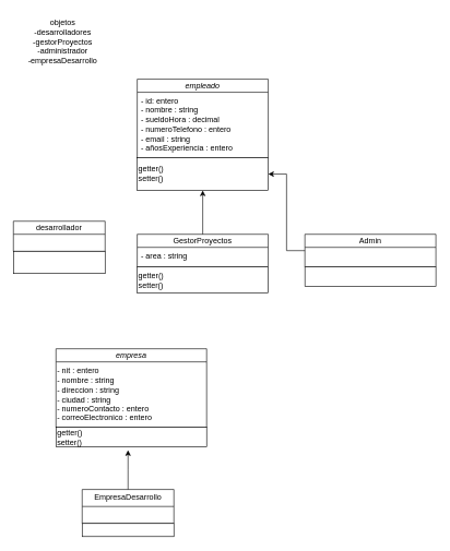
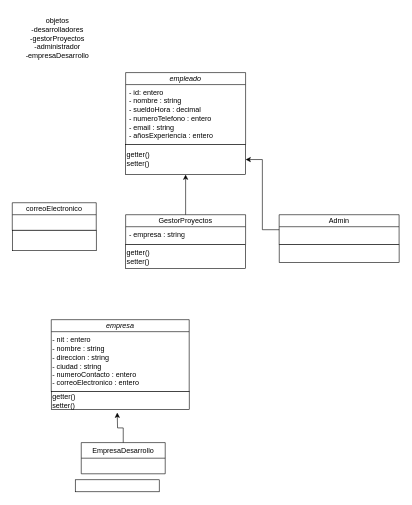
- <mxCell id="4" value="desarrollador" style="swimlane;fontStyle=0;childLayout=stackLayout;horizontal=1;startSize=20;fillColor=none;horizontalStack=0;resizeParent=1;resizeParentMax=0;resizeLast=0;collapsible=1;marginBottom=0;whiteSpace=wrap;html=1;" vertex="1" parent="3"><mxGeometry width="140" height="46" as="geometry" /></mxCell>
+ <mxCell id="4" value="correoElectronico" style="swimlane;fontStyle=0;childLayout=stackLayout;horizontal=1;startSize=20;fillColor=none;horizontalStack=0;resizeParent=1;resizeParentMax=0;resizeLast=0;collapsible=1;marginBottom=0;whiteSpace=wrap;html=1;" vertex="1" parent="3"><mxGeometry width="140" height="46" as="geometry" /></mxCell>
- <mxCell id="12" value="&lt;div&gt;- area : string&lt;/div&gt;&lt;div&gt;&lt;br&gt;&lt;/div&gt;" style="text;strokeColor=none;fillColor=none;align=left;verticalAlign=top;spacingLeft=4;spacingRight=4;overflow=hidden;rotatable=1;points=[[0,0.5],[1,0.5]];portConstraint=eastwest;whiteSpace=wrap;html=1;movable=1;resizable=1;deletable=1;editable=1;locked=0;connectable=1;" vertex="1" parent="11"><mxGeometry y="20" width="200" height="30" as="geometry" /></mxCell>
+ <mxCell id="12" value="&lt;div&gt;- empresa : string&lt;/div&gt;&lt;div&gt;&lt;br&gt;&lt;/div&gt;" style="text;strokeColor=none;fillColor=none;align=left;verticalAlign=top;spacingLeft=4;spacingRight=4;overflow=hidden;rotatable=1;points=[[0,0.5],[1,0.5]];portConstraint=eastwest;whiteSpace=wrap;html=1;movable=1;resizable=1;deletable=1;editable=1;locked=0;connectable=1;" vertex="1" parent="11"><mxGeometry y="20" width="200" height="30" as="geometry" /></mxCell>
- <mxCell id="24" value="EmpresaDesarrollo" style="swimlane;fontStyle=0;childLayout=stackLayout;horizontal=1;startSize=26;fillColor=none;horizontalStack=0;resizeParent=1;resizeParentMax=0;resizeLast=0;collapsible=1;marginBottom=0;whiteSpace=wrap;html=1;" vertex="1" parent="1"><mxGeometry x="125" y="747" width="140" height="52" as="geometry" /></mxCell>
+ <mxCell id="24" value="EmpresaDesarrollo" style="swimlane;fontStyle=0;childLayout=stackLayout;horizontal=1;startSize=26;fillColor=none;horizontalStack=0;resizeParent=1;resizeParentMax=0;resizeLast=0;collapsible=1;marginBottom=0;whiteSpace=wrap;html=1;" vertex="1" parent="1"><mxGeometry x="135" y="737" width="140" height="52" as="geometry" /></mxCell>
